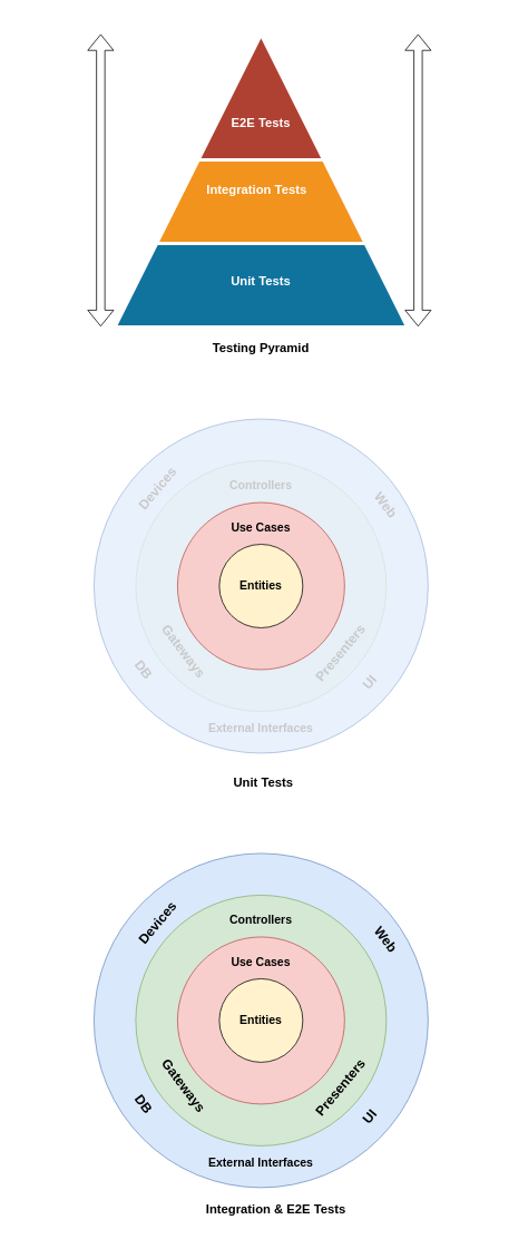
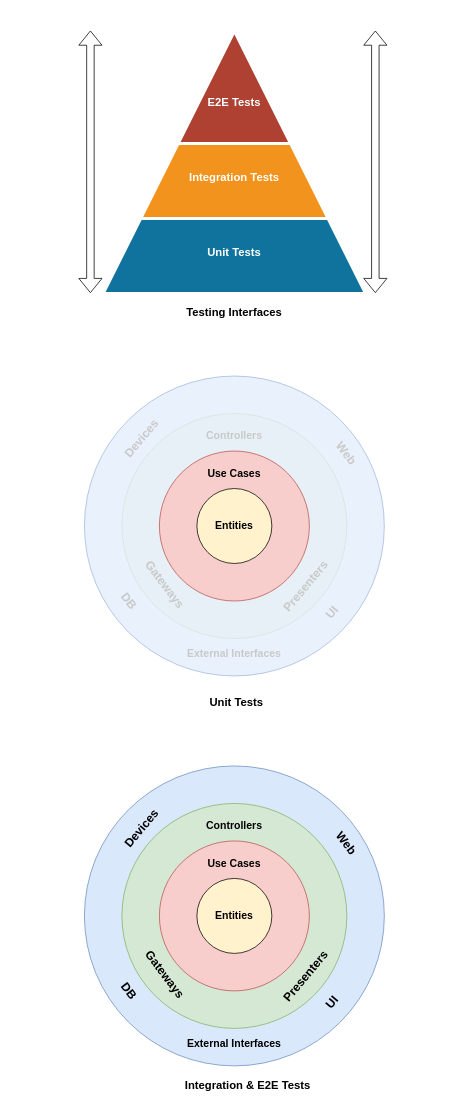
- <mxCell id="7" value="&lt;span style=&quot;color: rgb(255, 255, 255); font-size: 15px;&quot;&gt;E2E Tests&lt;/span&gt;" style="text;html=1;strokeColor=none;fillColor=none;align=center;verticalAlign=middle;whiteSpace=wrap;rounded=0;fontStyle=1;fontSize=15;" vertex="1" parent="1"><mxGeometry x="257" y="131" width="110" height="30" as="geometry" /></mxCell>
+ <mxCell id="7" value="&lt;span style=&quot;color: rgb(255, 255, 255); font-size: 15px;&quot;&gt;E2E Tests&lt;/span&gt;" style="text;html=1;strokeColor=none;fillColor=none;align=center;verticalAlign=middle;whiteSpace=wrap;rounded=0;fontStyle=1;fontSize=15;" vertex="1" parent="1"><mxGeometry x="257" y="121" width="110" height="30" as="geometry" /></mxCell>
- <mxCell id="5" value="&lt;span style=&quot;color: rgb(255, 255, 255); font-size: 15px;&quot;&gt;Integration Tests&lt;/span&gt;" style="text;html=1;strokeColor=none;fillColor=none;align=center;verticalAlign=middle;whiteSpace=wrap;rounded=0;fontStyle=1;fontSize=15;" vertex="1" parent="1"><mxGeometry x="232" y="211" width="150" height="30" as="geometry" /></mxCell>
+ <mxCell id="5" value="&lt;span style=&quot;color: rgb(255, 255, 255); font-size: 15px;&quot;&gt;Integration Tests&lt;/span&gt;" style="text;html=1;strokeColor=none;fillColor=none;align=center;verticalAlign=middle;whiteSpace=wrap;rounded=0;fontStyle=1;fontSize=15;" vertex="1" parent="1"><mxGeometry x="237" y="221" width="150" height="30" as="geometry" /></mxCell>
- <mxCell id="16" value="Testing Pyramid" style="text;html=1;strokeColor=none;fillColor=none;align=center;verticalAlign=middle;whiteSpace=wrap;rounded=0;fontSize=15;fontStyle=1" vertex="1" parent="1"><mxGeometry x="212" y="401" width="200" height="30" as="geometry" /></mxCell>
+ <mxCell id="16" value="Testing Interfaces" style="text;html=1;strokeColor=none;fillColor=none;align=center;verticalAlign=middle;whiteSpace=wrap;rounded=0;fontSize=15;fontStyle=1" vertex="1" parent="1"><mxGeometry x="212" y="401" width="200" height="30" as="geometry" /></mxCell>
